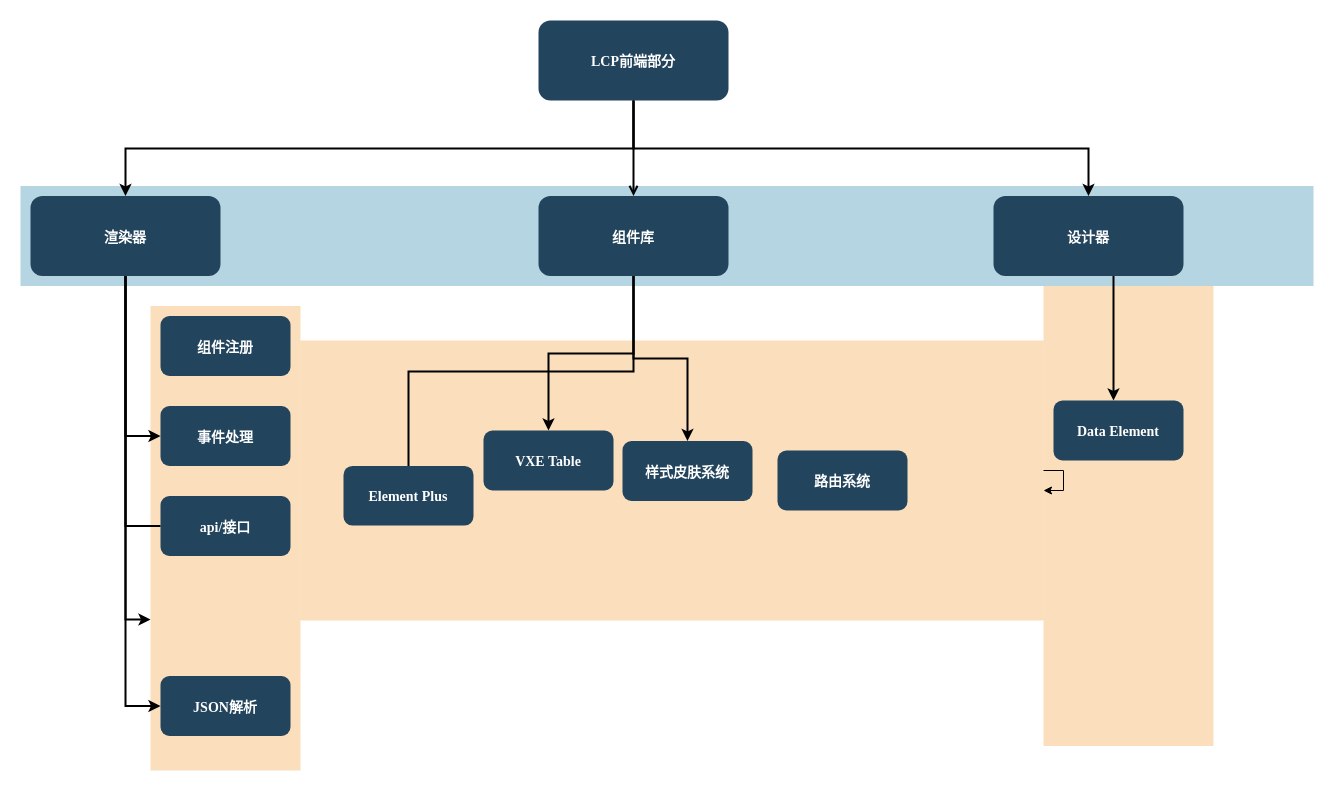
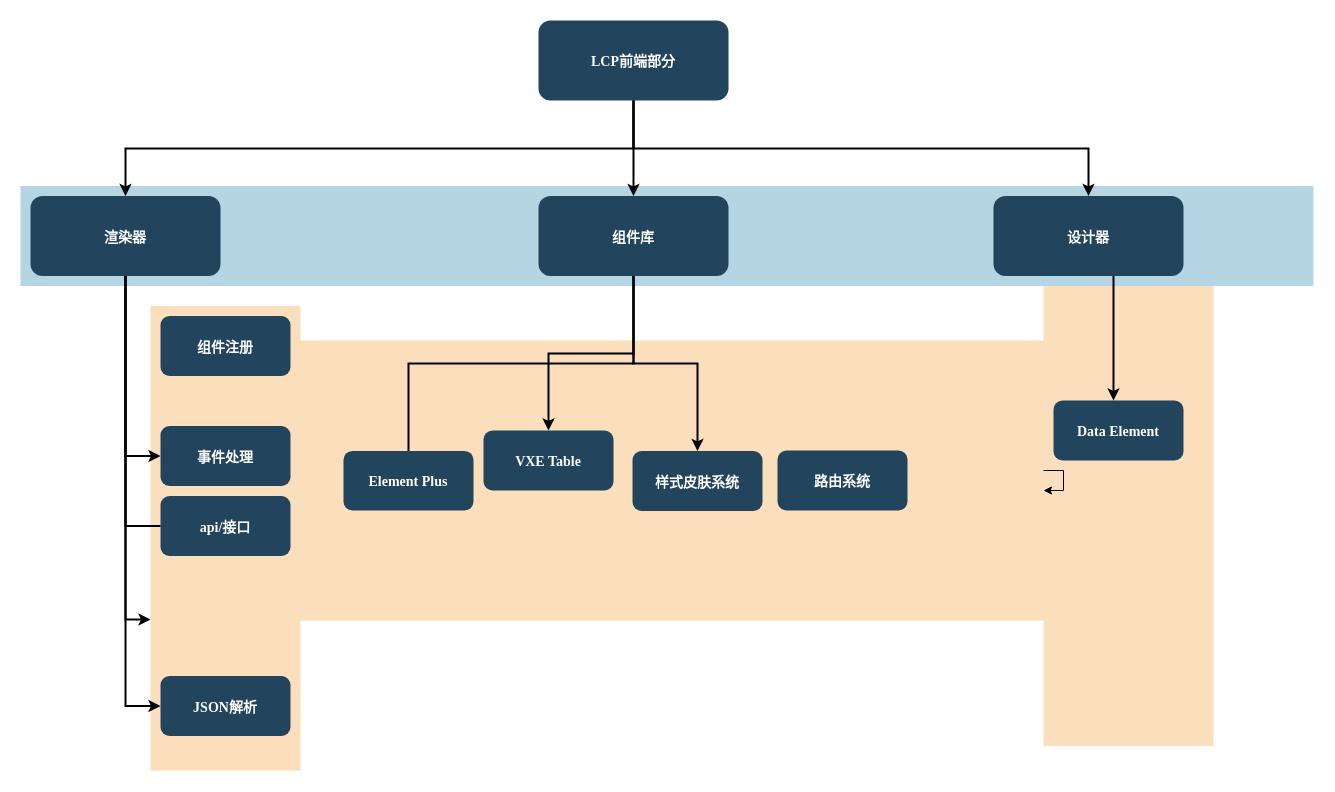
- <mxCell id="19" value="" style="edgeStyle=elbowEdgeStyle;elbow=vertical;strokeWidth=2;rounded=0;endArrow=open;" parent="1" source="6" target="9" edge="1"><mxGeometry x="347" y="225.5" width="100" height="100" as="geometry"><mxPoint x="785" y="135.5" as="sourcePoint" /><mxPoint x="1390" y="205.5" as="targetPoint" /></mxGeometry></mxCell>
+ <mxCell id="19" value="" style="edgeStyle=elbowEdgeStyle;elbow=vertical;strokeWidth=2;rounded=0" parent="1" source="6" target="9" edge="1"><mxGeometry x="347" y="225.5" width="100" height="100" as="geometry"><mxPoint x="785" y="135.5" as="sourcePoint" /><mxPoint x="1390" y="205.5" as="targetPoint" /></mxGeometry></mxCell>
- <mxCell id="12" value="事件处理" style="rounded=1;fillColor=#23445D;gradientColor=none;strokeColor=none;fontColor=#FFFFFF;fontStyle=1;fontFamily=Tahoma;fontSize=14" parent="1" vertex="1"><mxGeometry x="160" y="405.5" width="130" height="60" as="geometry" /></mxCell>
+ <mxCell id="12" value="事件处理" style="rounded=1;fillColor=#23445D;gradientColor=none;strokeColor=none;fontColor=#FFFFFF;fontStyle=1;fontFamily=Tahoma;fontSize=14" parent="1" vertex="1"><mxGeometry x="160" y="425.5" width="130" height="60" as="geometry" /></mxCell>
- <mxCell id="16" value="样式皮肤系统" style="rounded=1;fillColor=#23445D;gradientColor=none;strokeColor=none;fontColor=#FFFFFF;fontStyle=1;fontFamily=Tahoma;fontSize=14" parent="1" vertex="1"><mxGeometry x="622" y="440.5" width="130" height="60" as="geometry" /></mxCell>
+ <mxCell id="16" value="样式皮肤系统" style="rounded=1;fillColor=#23445D;gradientColor=none;strokeColor=none;fontColor=#FFFFFF;fontStyle=1;fontFamily=Tahoma;fontSize=14" parent="1" vertex="1"><mxGeometry x="632" y="450.5" width="130" height="60" as="geometry" /></mxCell>
- <mxCell id="14" value="Element Plus" style="rounded=1;fillColor=#23445D;gradientColor=none;strokeColor=none;fontColor=#FFFFFF;fontStyle=1;fontFamily=Tahoma;fontSize=14" parent="1" vertex="1"><mxGeometry x="343" y="465.5" width="130" height="59.5" as="geometry" /></mxCell>
+ <mxCell id="14" value="Element Plus" style="rounded=1;fillColor=#23445D;gradientColor=none;strokeColor=none;fontColor=#FFFFFF;fontStyle=1;fontFamily=Tahoma;fontSize=14" parent="1" vertex="1"><mxGeometry x="343" y="450.5" width="130" height="59.5" as="geometry" /></mxCell>
